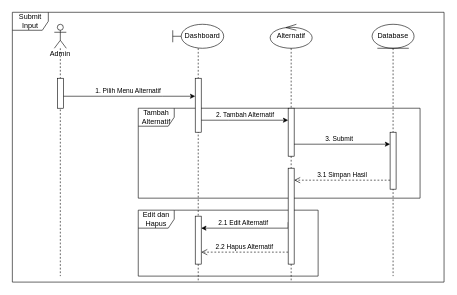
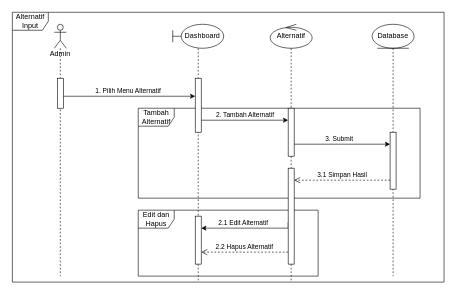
- <mxCell id="20" value="Submit&lt;div&gt;Input&lt;/div&gt;" style="shape=umlFrame;whiteSpace=wrap;html=1;pointerEvents=0;" vertex="1" parent="1"><mxGeometry x="20" y="20" width="720" height="450" as="geometry" /></mxCell>
+ <mxCell id="20" value="Alternatif&lt;div&gt;Input&lt;/div&gt;" style="shape=umlFrame;whiteSpace=wrap;html=1;pointerEvents=0;" vertex="1" parent="1"><mxGeometry x="20" y="20" width="720" height="450" as="geometry" /></mxCell>
